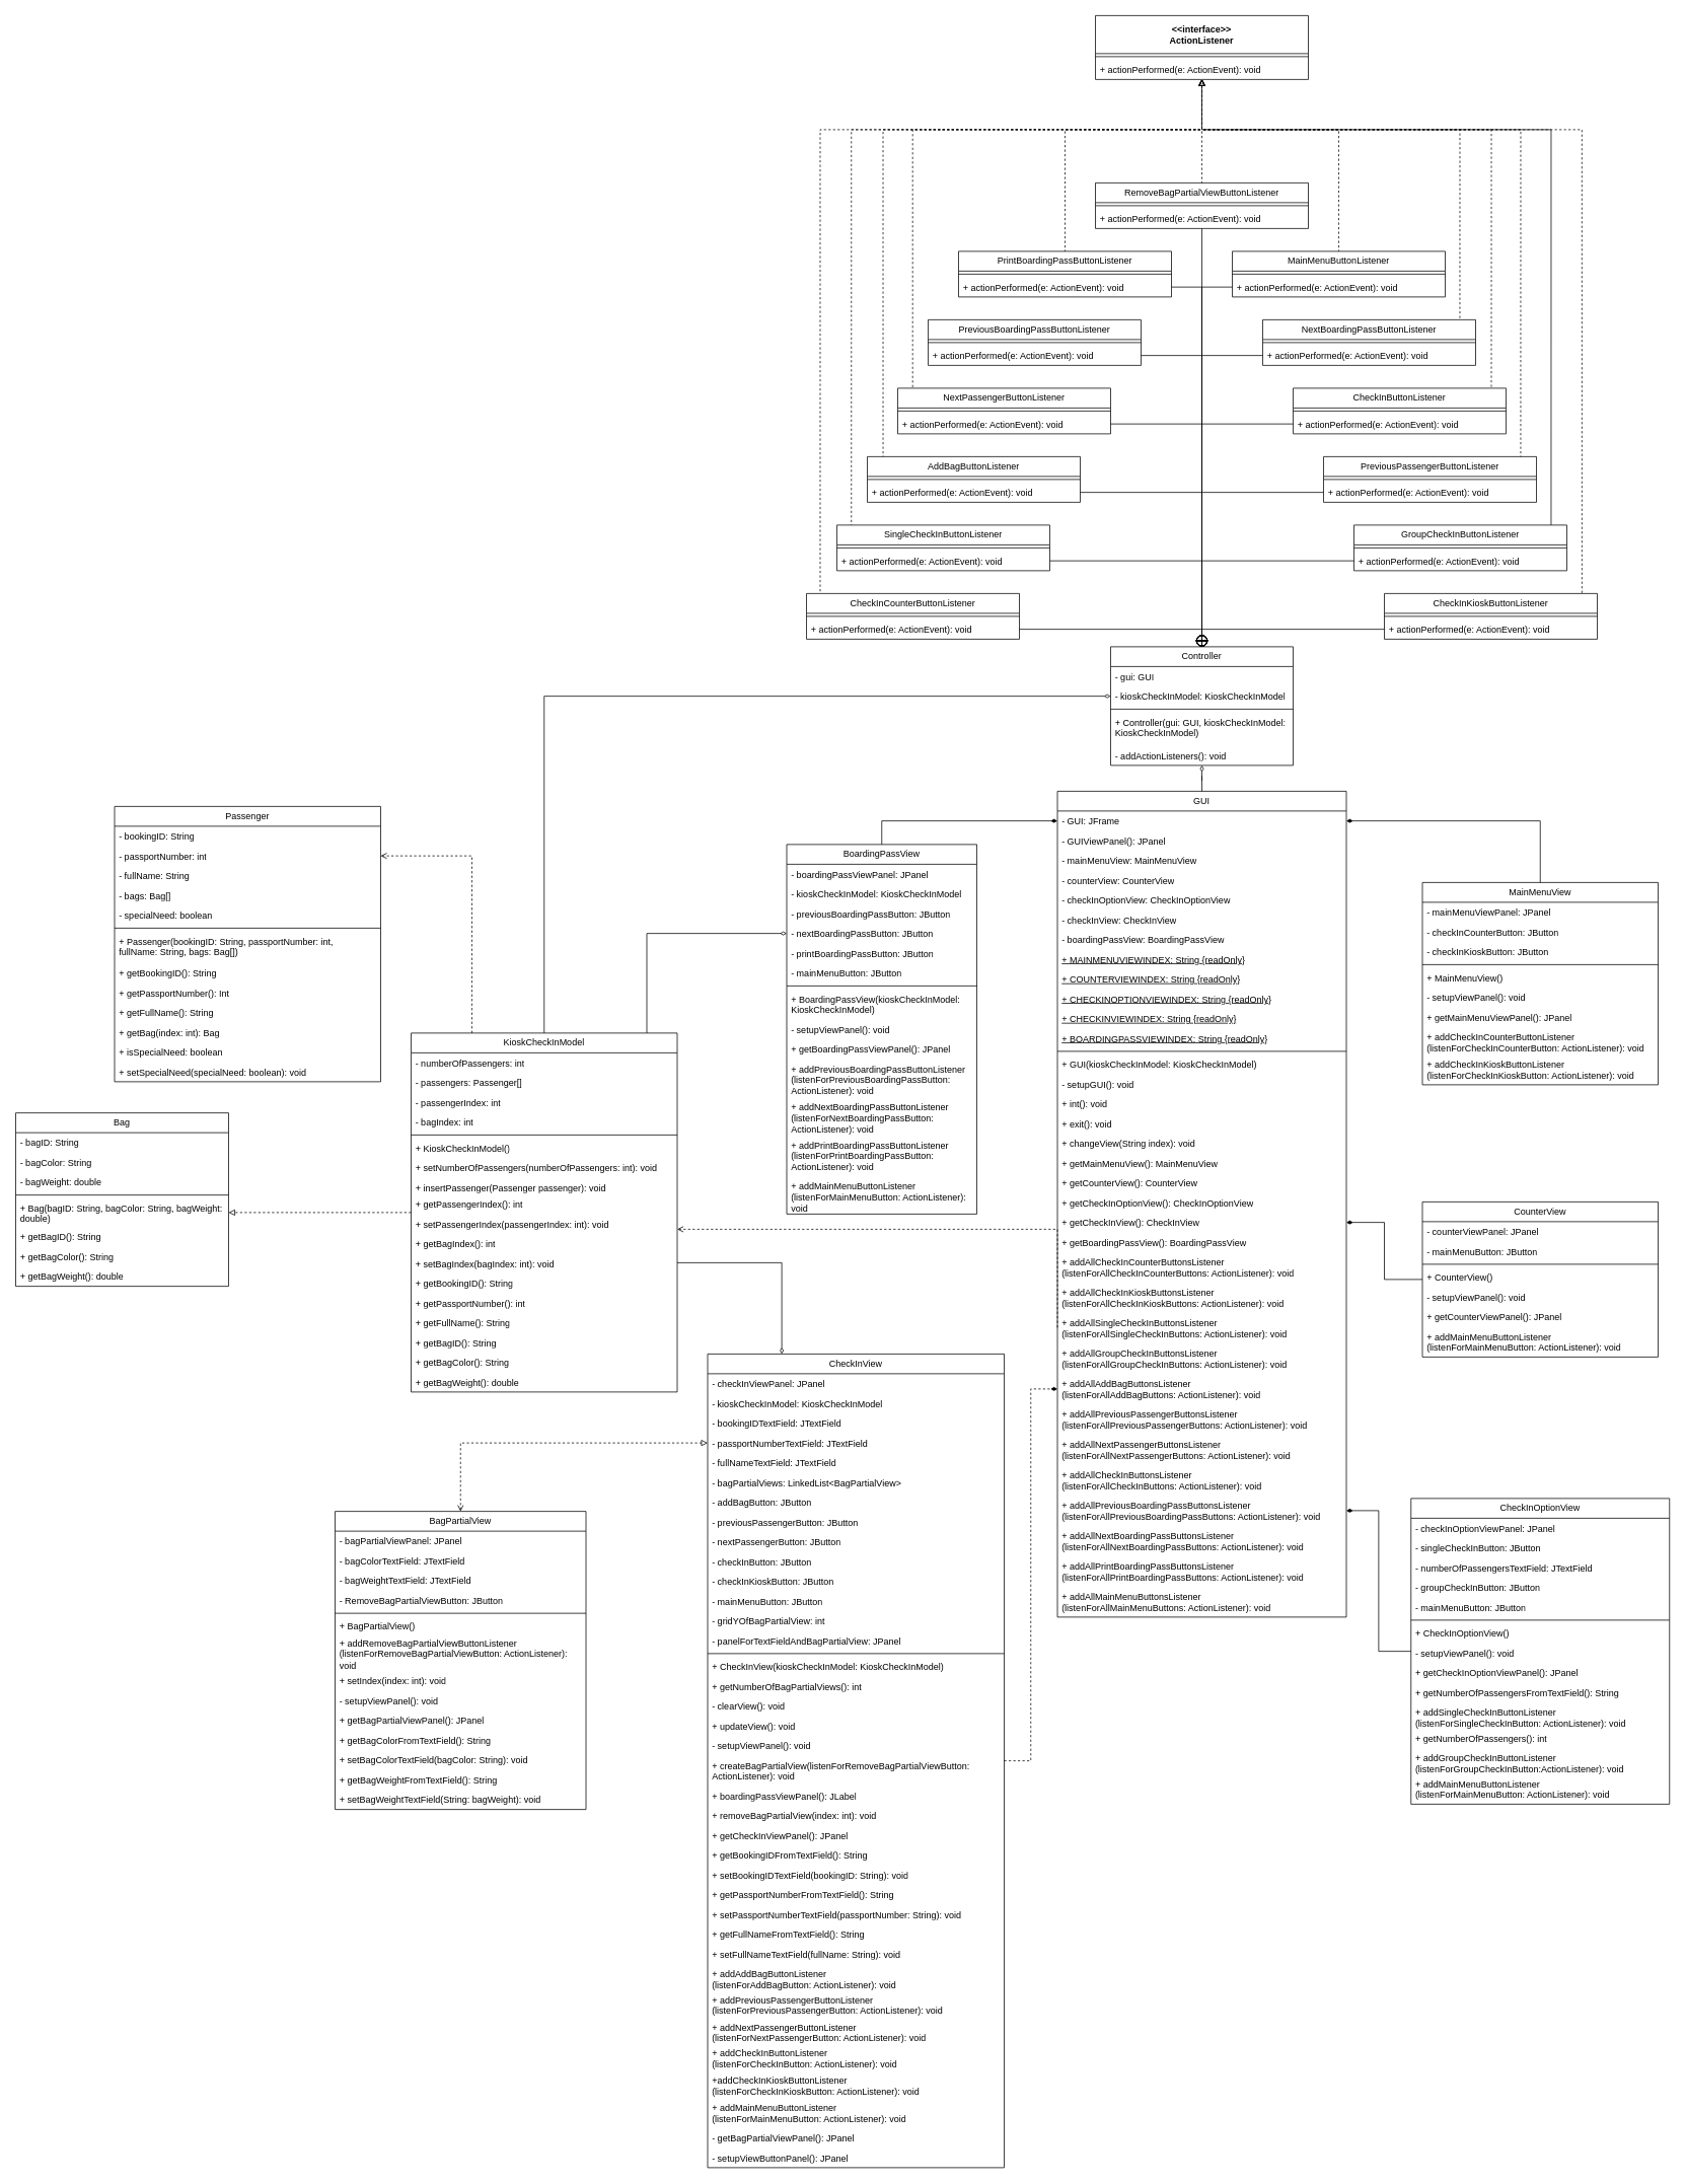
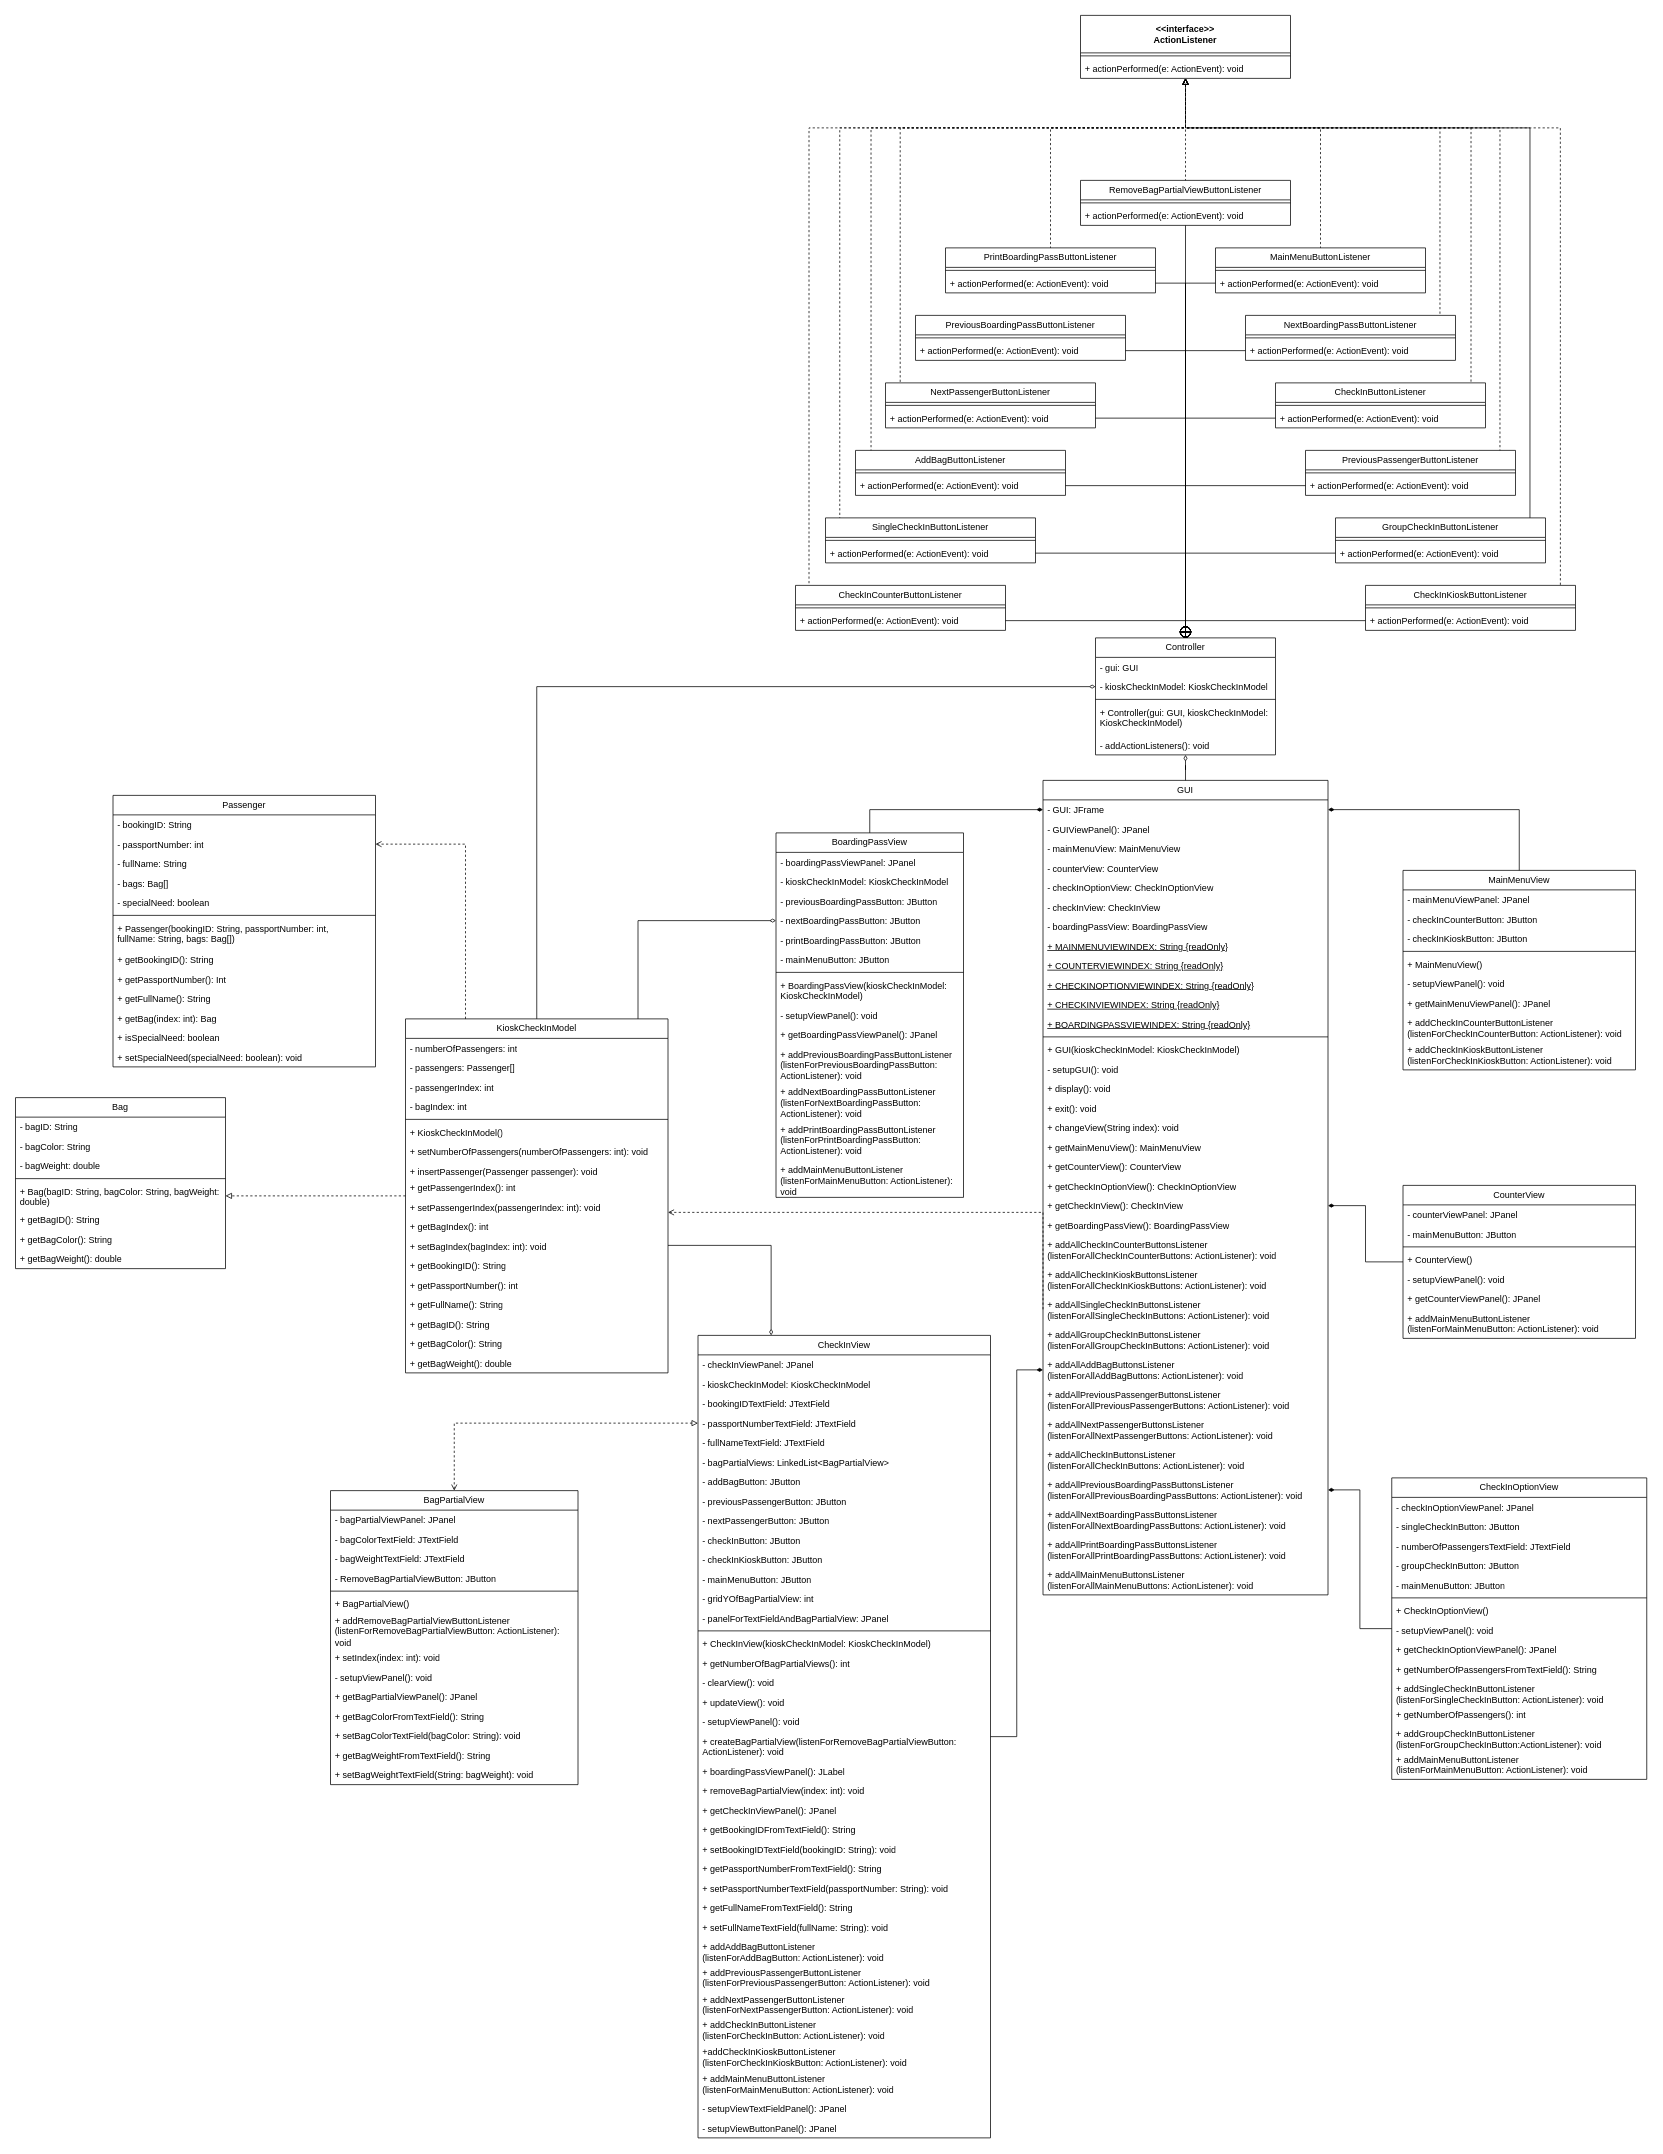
- <mxCell id="174" value="+ int(): void" style="text;strokeColor=none;fillColor=none;align=left;verticalAlign=top;spacingLeft=4;spacingRight=4;overflow=hidden;rotatable=0;points=[[0,0.5],[1,0.5]];portConstraint=eastwest;whiteSpace=wrap;html=1;" parent="158" vertex="1"><mxGeometry y="398" width="380" height="26" as="geometry" /></mxCell>
+ <mxCell id="174" value="+ display(): void" style="text;strokeColor=none;fillColor=none;align=left;verticalAlign=top;spacingLeft=4;spacingRight=4;overflow=hidden;rotatable=0;points=[[0,0.5],[1,0.5]];portConstraint=eastwest;whiteSpace=wrap;html=1;" parent="158" vertex="1"><mxGeometry y="398" width="380" height="26" as="geometry" /></mxCell>
- <mxCell id="86" style="edgeStyle=orthogonalEdgeStyle;rounded=0;orthogonalLoop=1;jettySize=auto;html=1;entryX=0;entryY=0.5;entryDx=0;entryDy=0;endArrow=diamondThin;endFill=1;dashed=1;" parent="1" source="87" target="186" edge="1"><mxGeometry relative="1" as="geometry" /></mxCell>
+ <mxCell id="86" style="edgeStyle=orthogonalEdgeStyle;rounded=0;orthogonalLoop=1;jettySize=auto;html=1;entryX=0;entryY=0.5;entryDx=0;entryDy=0;endArrow=diamondThin;endFill=1;" parent="1" source="87" target="186" edge="1"><mxGeometry relative="1" as="geometry" /></mxCell>
- <mxCell id="124" value="- getBagPartialViewPanel(): JPanel" style="text;strokeColor=none;fillColor=none;align=left;verticalAlign=top;spacingLeft=4;spacingRight=4;overflow=hidden;rotatable=0;points=[[0,0.5],[1,0.5]];portConstraint=eastwest;whiteSpace=wrap;html=1;" parent="87" vertex="1"><mxGeometry y="1018" width="390" height="26" as="geometry" /></mxCell>
+ <mxCell id="124" value="- setupViewTextFieldPanel(): JPanel" style="text;strokeColor=none;fillColor=none;align=left;verticalAlign=top;spacingLeft=4;spacingRight=4;overflow=hidden;rotatable=0;points=[[0,0.5],[1,0.5]];portConstraint=eastwest;whiteSpace=wrap;html=1;" parent="87" vertex="1"><mxGeometry y="1018" width="390" height="26" as="geometry" /></mxCell>
